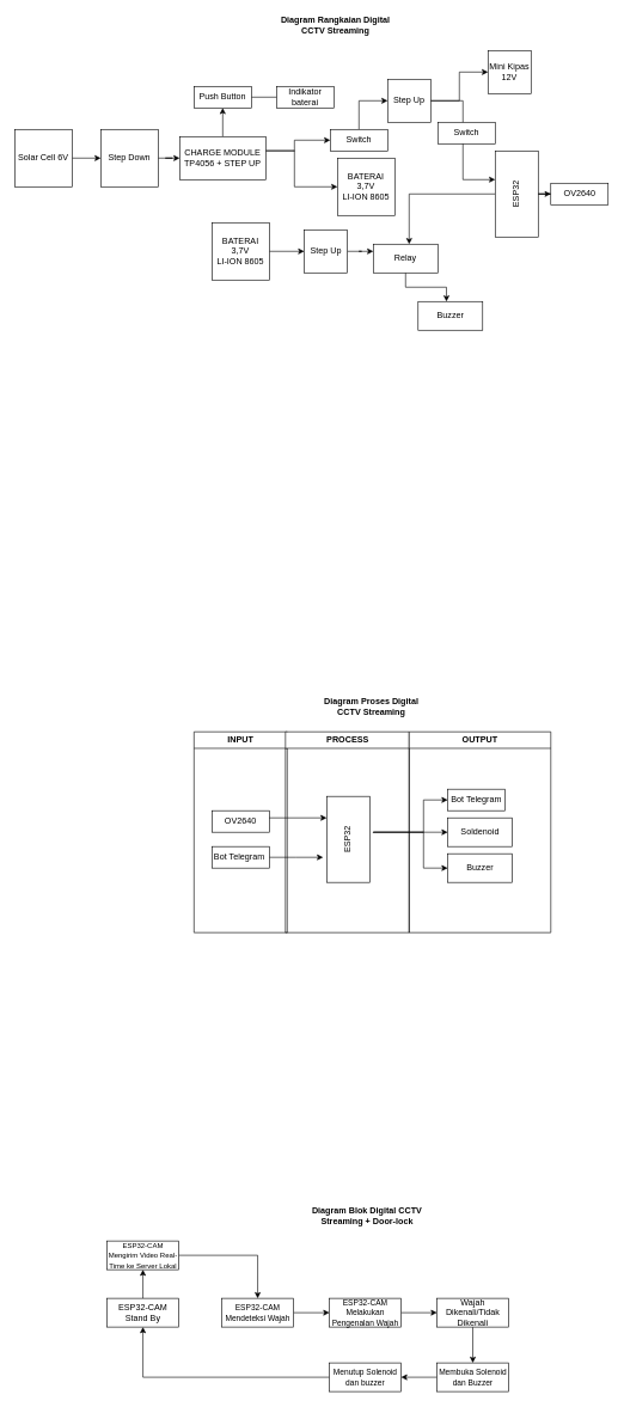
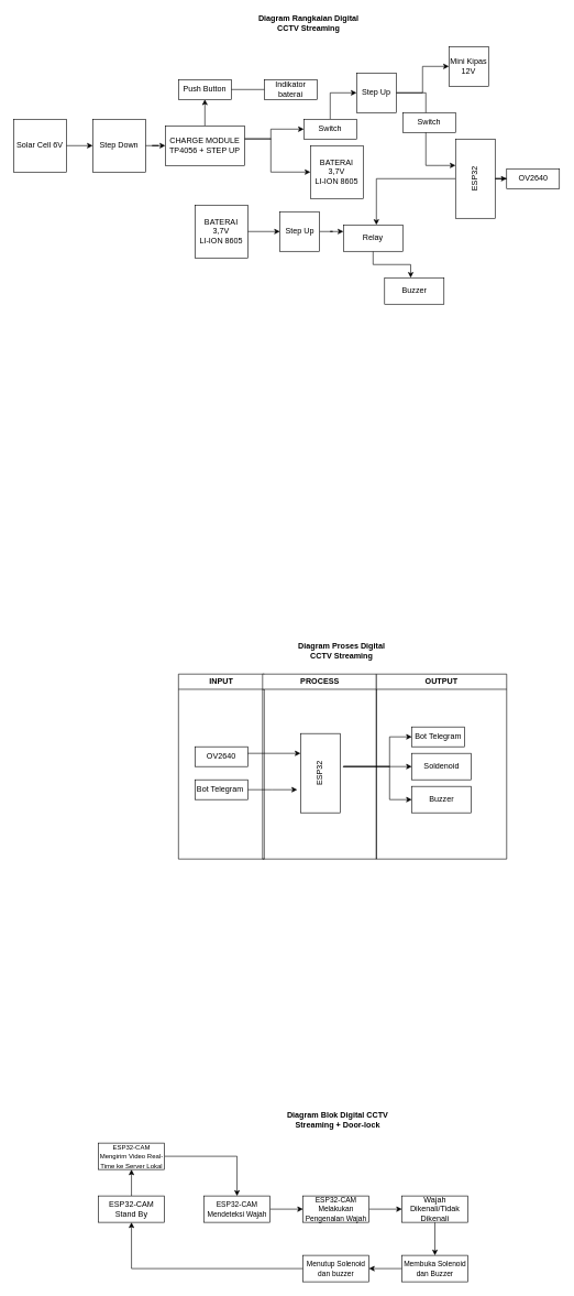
- <mxCell id="14" value="Indikator baterai" style="rounded=0;whiteSpace=wrap;html=1;" parent="1" vertex="1"><mxGeometry x="385" y="120" width="80" height="30" as="geometry" /></mxCell>
+ <mxCell id="14" value="Indikator baterai" style="rounded=0;whiteSpace=wrap;html=1;" parent="1" vertex="1"><mxGeometry x="400" y="120" width="80" height="30" as="geometry" /></mxCell>
